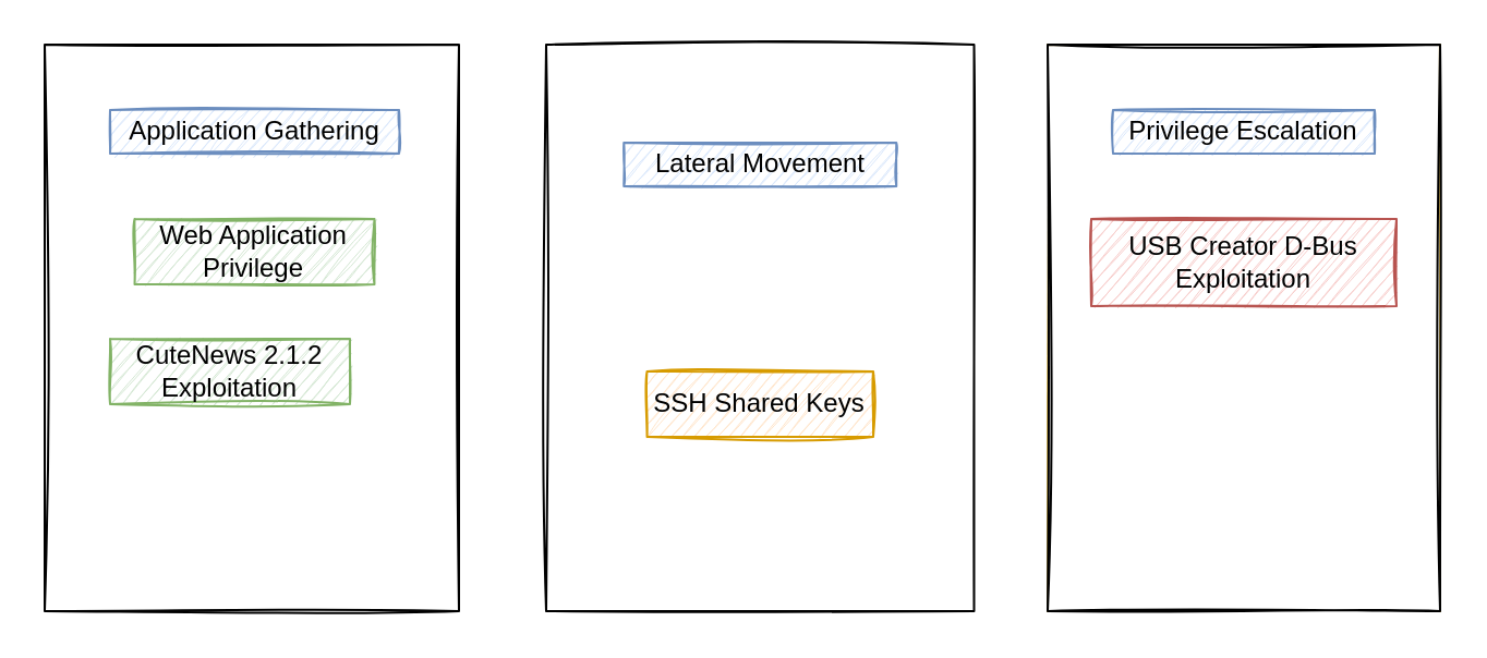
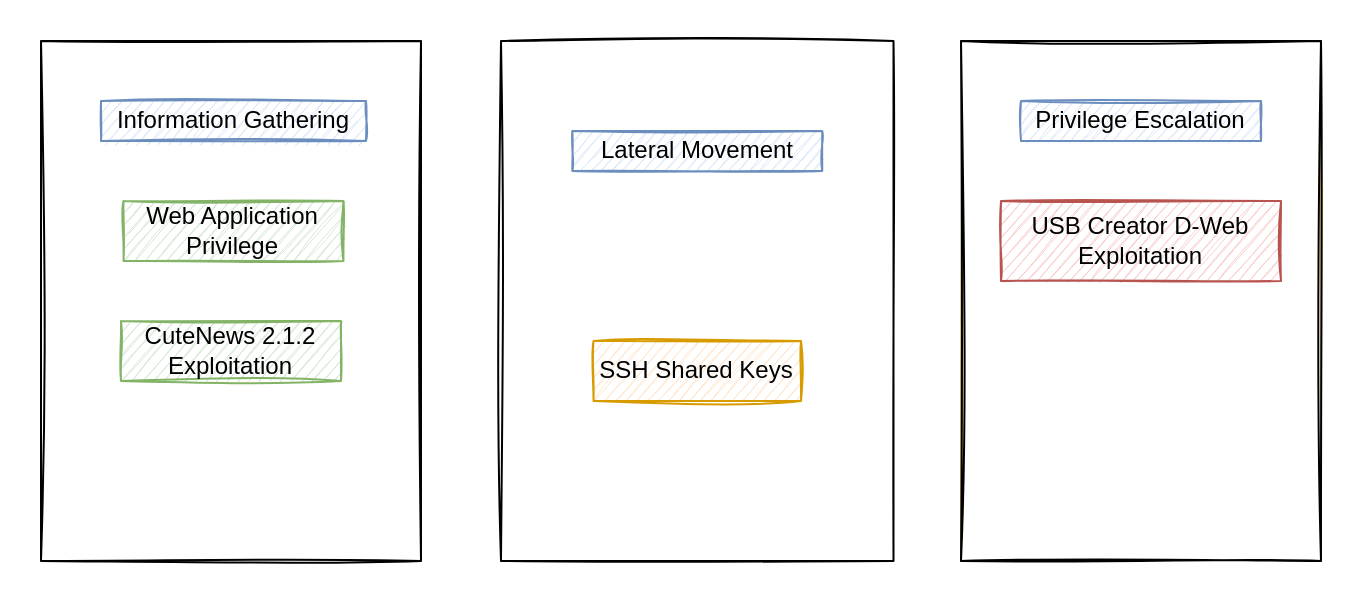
- <mxCell id="14" value="Application Gathering" style="text;html=1;fillColor=#dae8fc;align=center;verticalAlign=middle;whiteSpace=wrap;rounded=0;sketch=1;strokeColor=#6c8ebf;" parent="1" vertex="1"><mxGeometry x="50" y="50" width="132.5" height="20" as="geometry" /></mxCell>
+ <mxCell id="14" value="Information Gathering" style="text;html=1;fillColor=#dae8fc;align=center;verticalAlign=middle;whiteSpace=wrap;rounded=0;sketch=1;strokeColor=#6c8ebf;" parent="1" vertex="1"><mxGeometry x="50" y="50" width="132.5" height="20" as="geometry" /></mxCell>
- <mxCell id="5" value="USB Creator D-Bus Exploitation" style="text;html=1;fillColor=#f8cecc;align=center;verticalAlign=middle;whiteSpace=wrap;rounded=0;sketch=1;strokeColor=#b85450;" parent="1" vertex="1"><mxGeometry x="500" y="100" width="140" height="40" as="geometry" /></mxCell>
+ <mxCell id="5" value="USB Creator D-Web Exploitation" style="text;html=1;fillColor=#f8cecc;align=center;verticalAlign=middle;whiteSpace=wrap;rounded=0;sketch=1;strokeColor=#b85450;" parent="1" vertex="1"><mxGeometry x="500" y="100" width="140" height="40" as="geometry" /></mxCell>
- <mxCell id="12" value="CuteNews 2.1.2 Exploitation" style="text;html=1;fillColor=#d5e8d4;align=center;verticalAlign=middle;whiteSpace=wrap;rounded=0;sketch=1;strokeColor=#82b366;" parent="1" vertex="1"><mxGeometry x="50" y="155" width="110" height="30" as="geometry" /></mxCell>
+ <mxCell id="12" value="CuteNews 2.1.2 Exploitation" style="text;html=1;fillColor=#d5e8d4;align=center;verticalAlign=middle;whiteSpace=wrap;rounded=0;sketch=1;strokeColor=#82b366;" parent="1" vertex="1"><mxGeometry x="60" y="160" width="110" height="30" as="geometry" /></mxCell>
